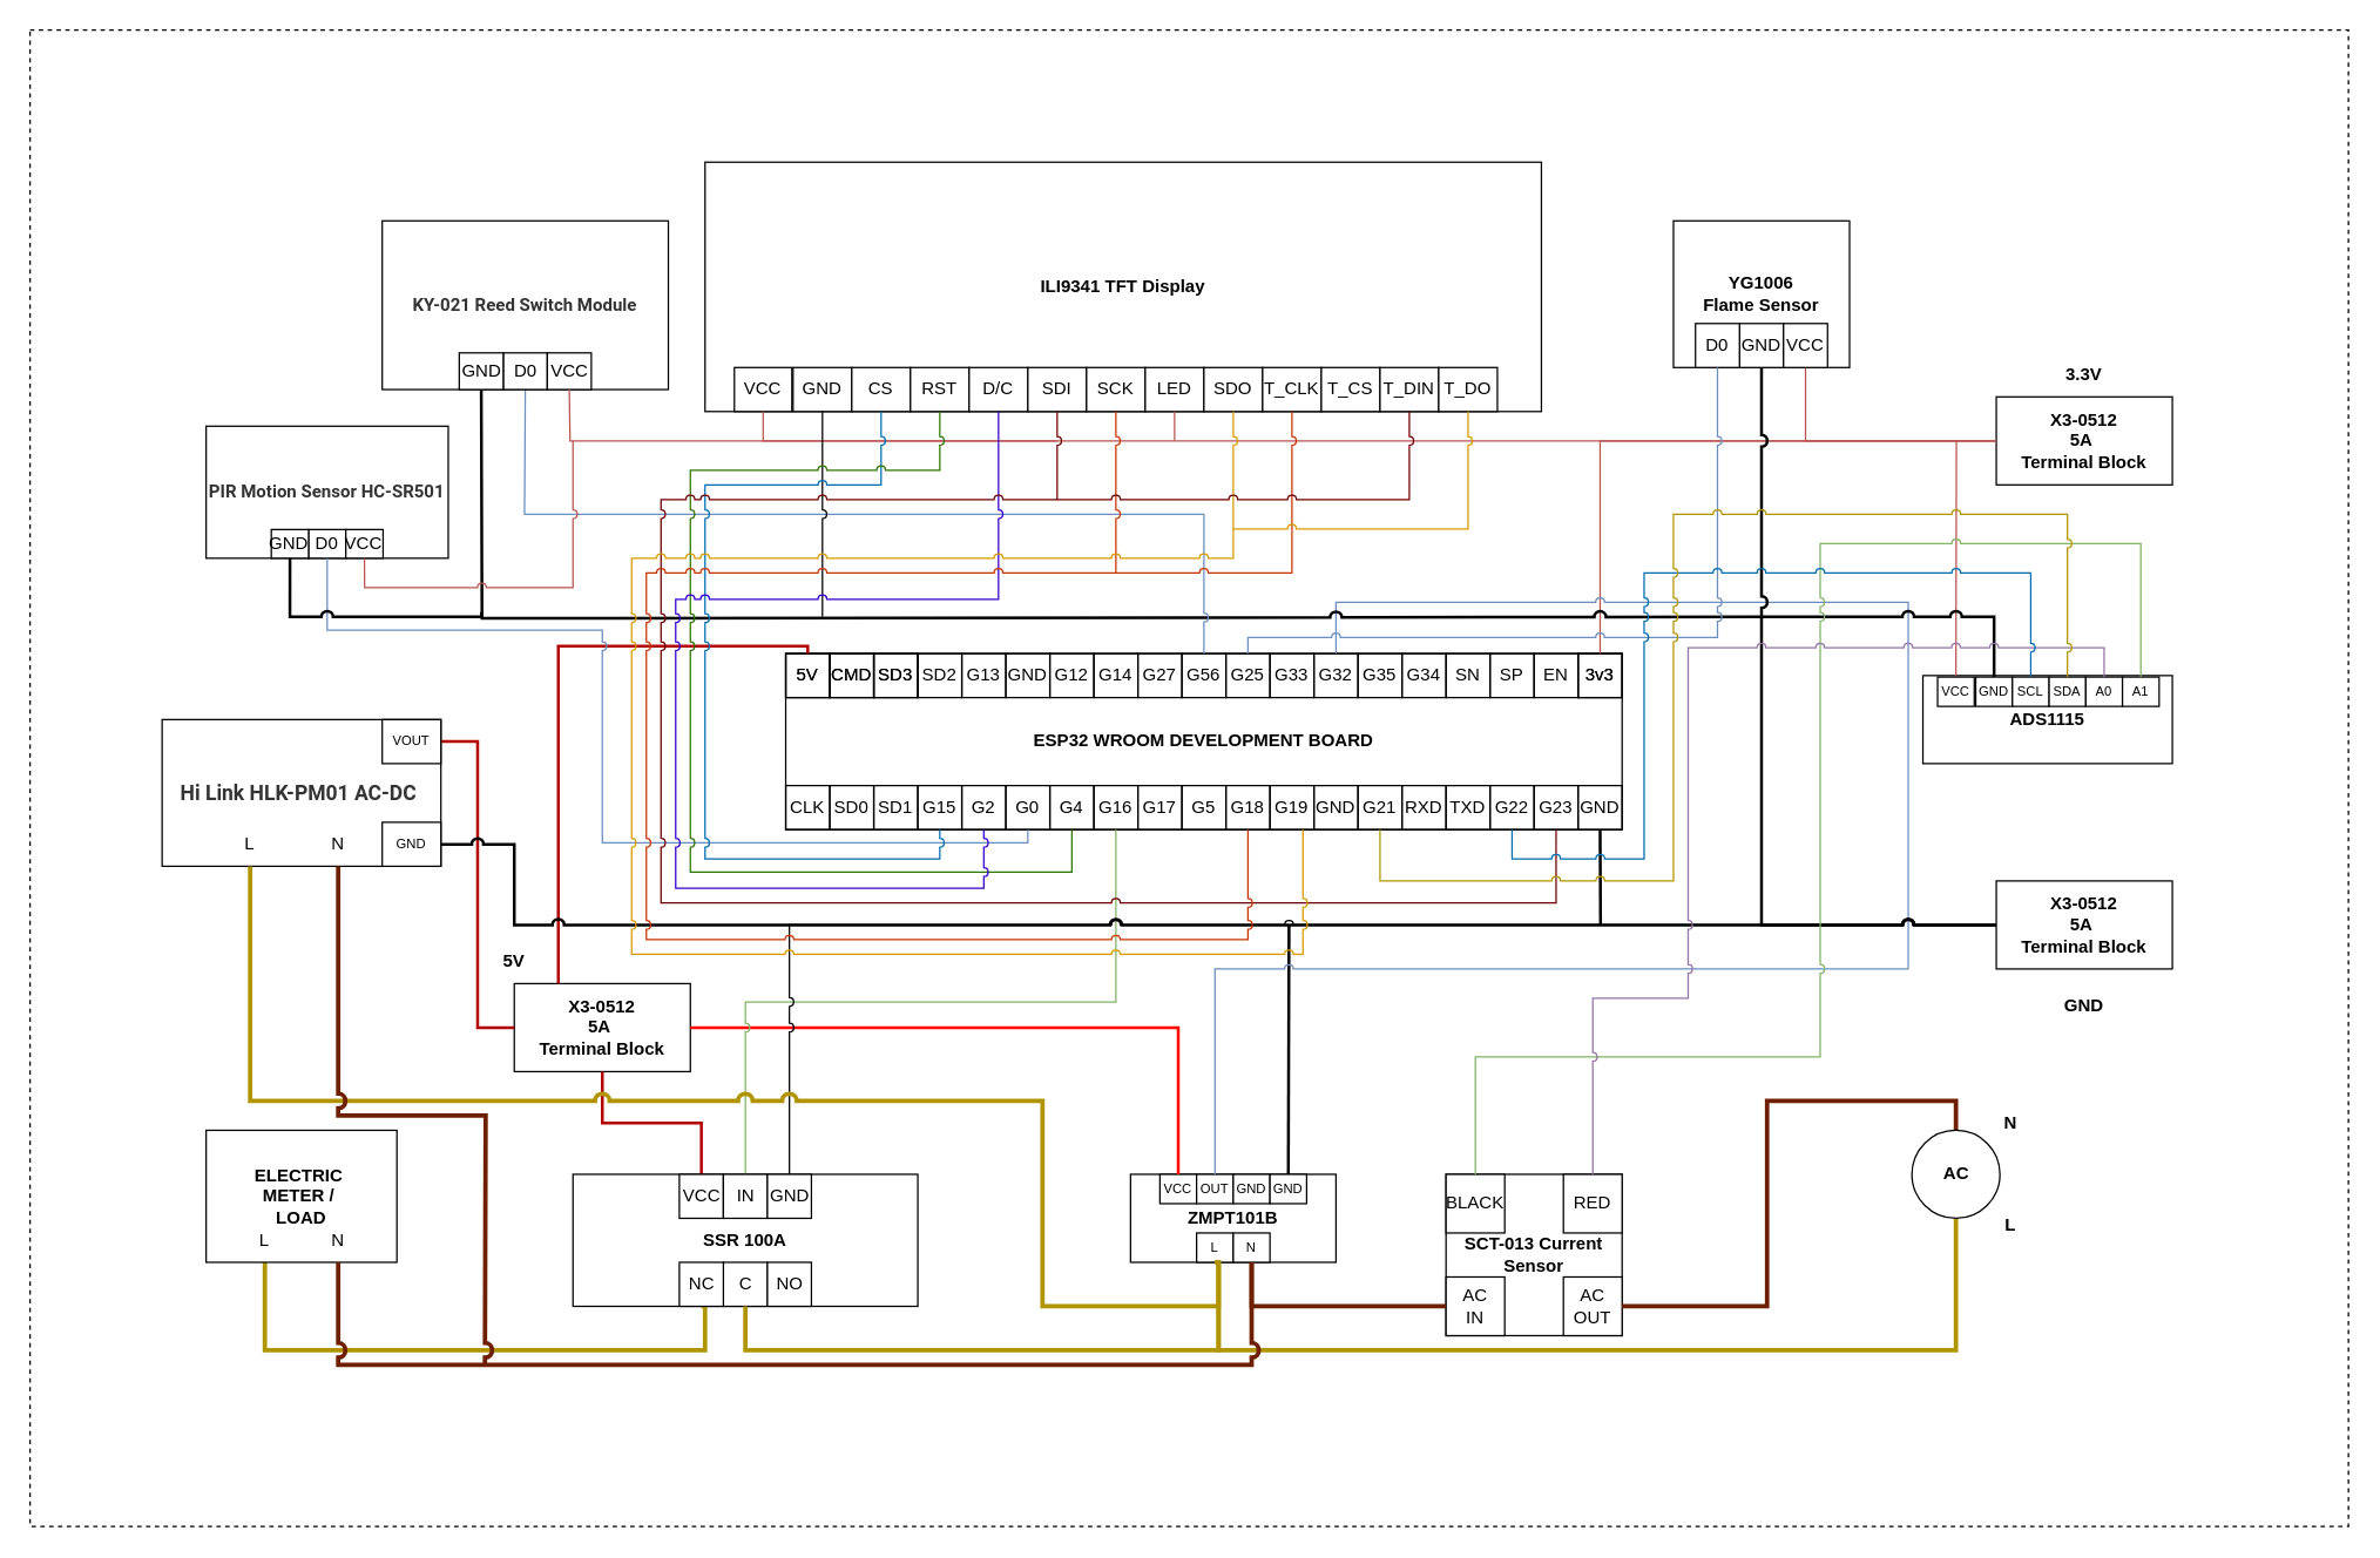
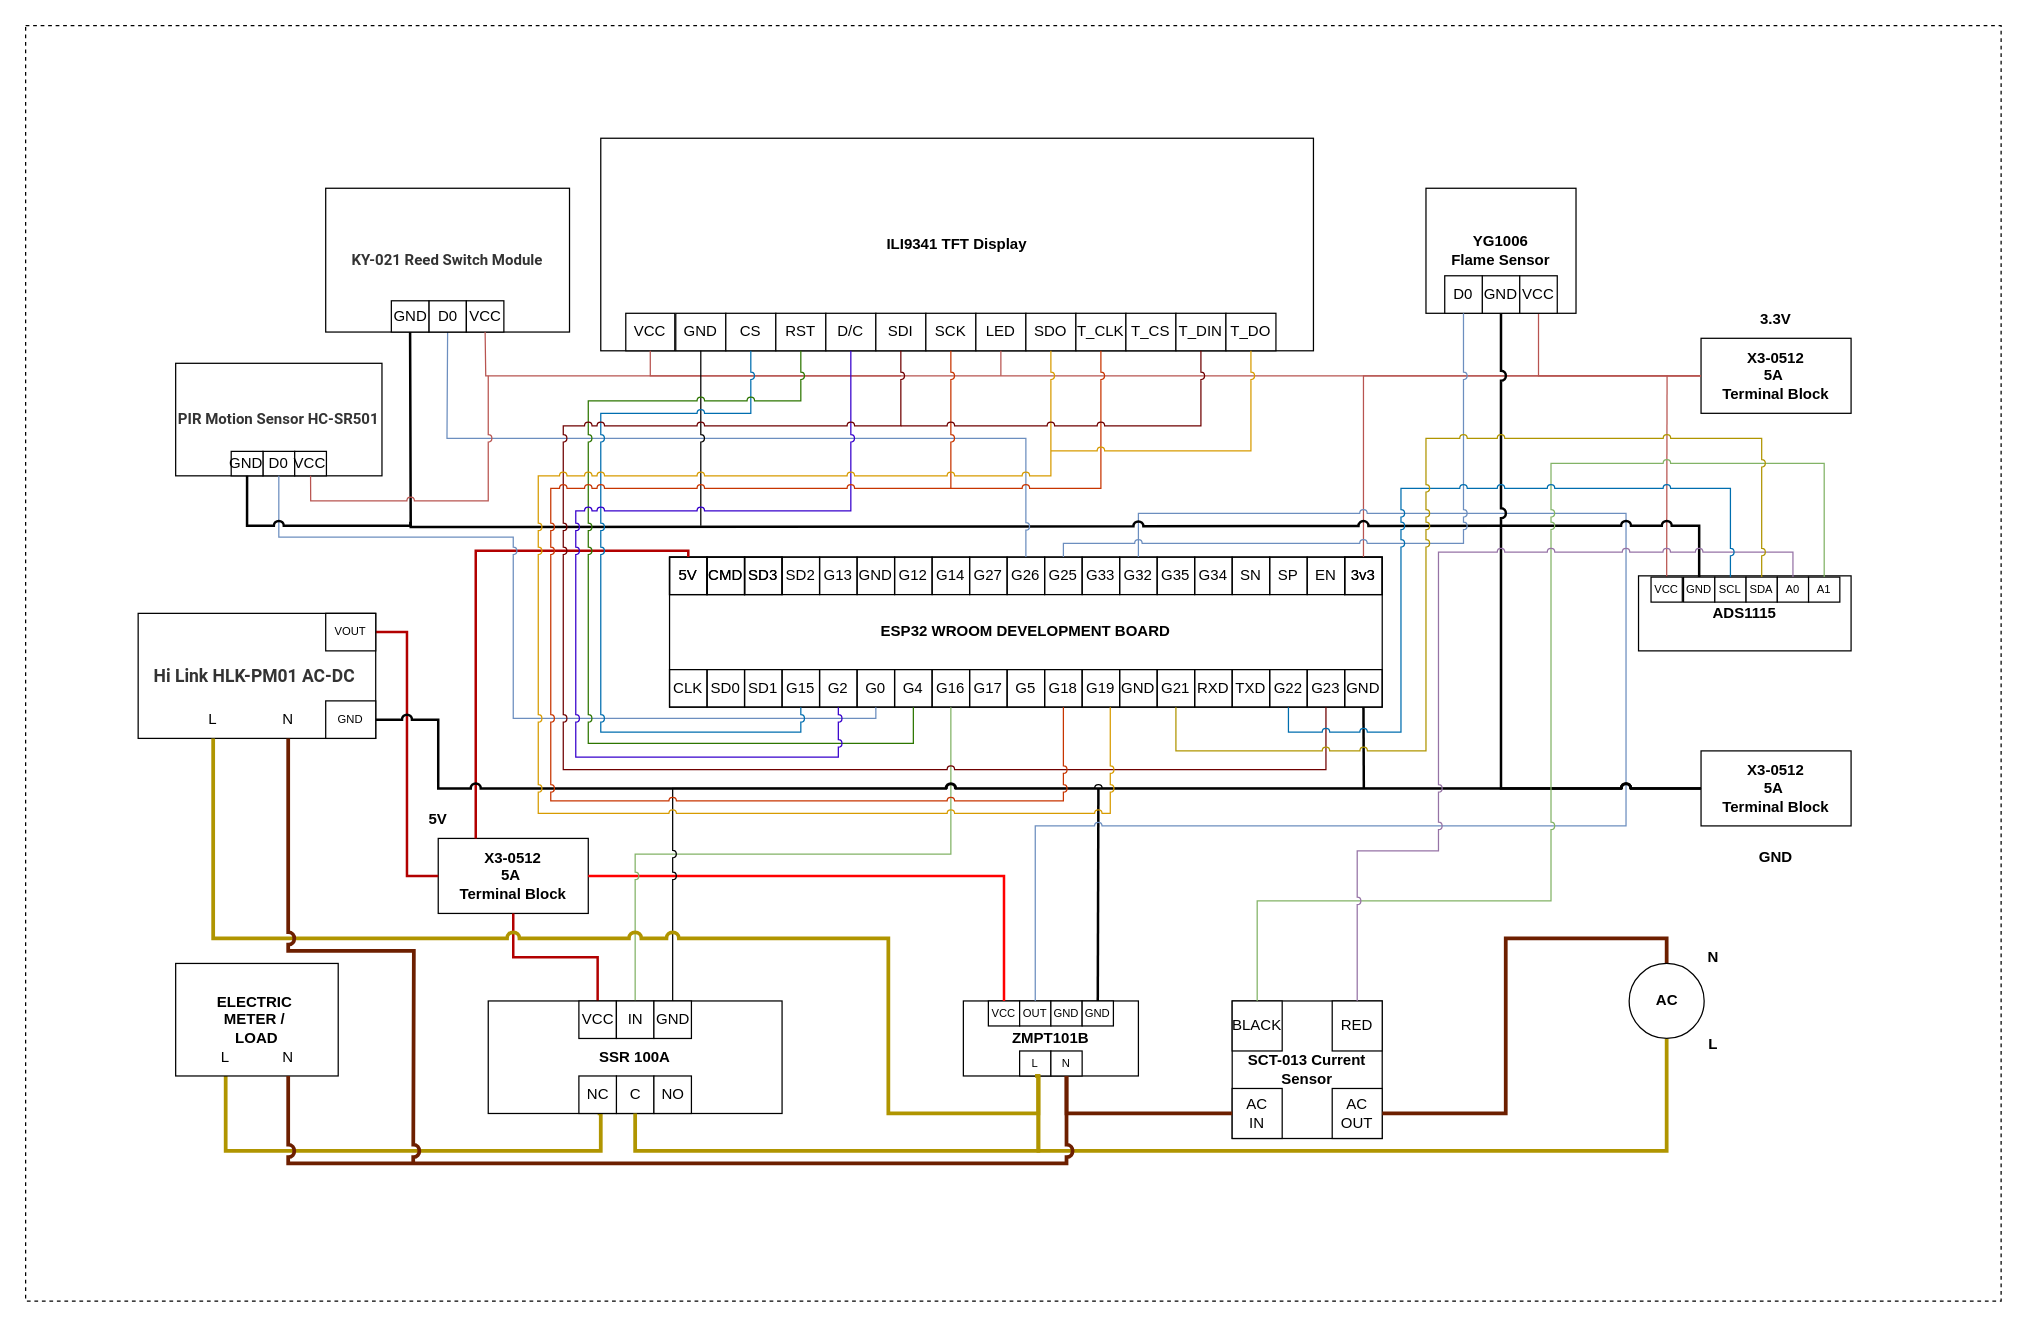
- <mxCell id="14" value="G56" style="text;html=1;strokeColor=default;fillColor=none;align=center;verticalAlign=middle;whiteSpace=wrap;rounded=0;" parent="3" vertex="1"><mxGeometry x="270" width="30" height="30" as="geometry" /></mxCell>
+ <mxCell id="14" value="G26" style="text;html=1;strokeColor=default;fillColor=none;align=center;verticalAlign=middle;whiteSpace=wrap;rounded=0;" parent="3" vertex="1"><mxGeometry x="270" width="30" height="30" as="geometry" /></mxCell>
